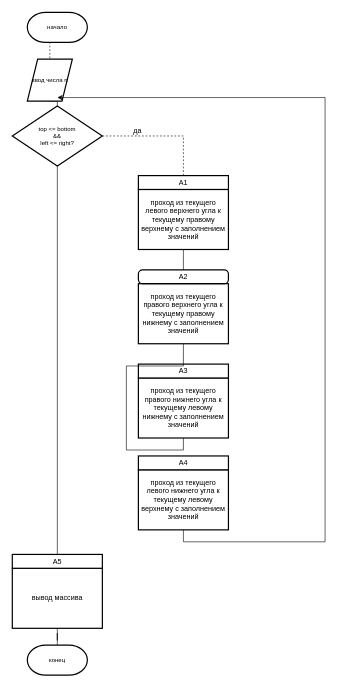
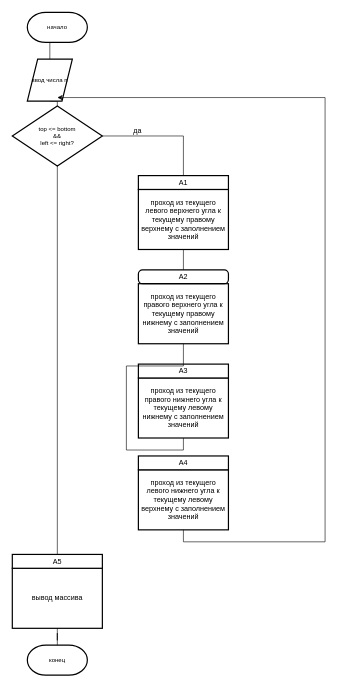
- <mxCell id="2" style="edgeStyle=orthogonalEdgeStyle;rounded=0;orthogonalLoop=1;jettySize=auto;html=1;exitX=0.5;exitY=1;exitDx=0;exitDy=0;exitPerimeter=0;entryX=0.5;entryY=0;entryDx=0;entryDy=0;endArrow=none;endFill=0;dashed=1;" edge="1" parent="1" source="3" target="6"><mxGeometry relative="1" as="geometry" /></mxCell>
+ <mxCell id="2" style="edgeStyle=orthogonalEdgeStyle;rounded=0;orthogonalLoop=1;jettySize=auto;html=1;exitX=0.5;exitY=1;exitDx=0;exitDy=0;exitPerimeter=0;entryX=0.5;entryY=0;entryDx=0;entryDy=0;endArrow=none;endFill=0;" edge="1" parent="1" source="3" target="6"><mxGeometry relative="1" as="geometry" /></mxCell>
- <mxCell id="7" style="edgeStyle=orthogonalEdgeStyle;rounded=0;orthogonalLoop=1;jettySize=auto;html=1;exitX=1;exitY=0.5;exitDx=0;exitDy=0;exitPerimeter=0;entryX=0.5;entryY=0;entryDx=0;entryDy=0;endArrow=none;endFill=0;dashed=1;" edge="1" parent="1" source="9" target="12"><mxGeometry relative="1" as="geometry" /></mxCell>
+ <mxCell id="7" style="edgeStyle=orthogonalEdgeStyle;rounded=0;orthogonalLoop=1;jettySize=auto;html=1;exitX=1;exitY=0.5;exitDx=0;exitDy=0;exitPerimeter=0;entryX=0.5;entryY=0;entryDx=0;entryDy=0;endArrow=none;endFill=0;" edge="1" parent="1" source="9" target="12"><mxGeometry relative="1" as="geometry" /></mxCell>
